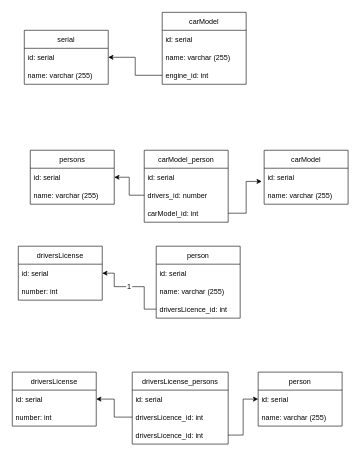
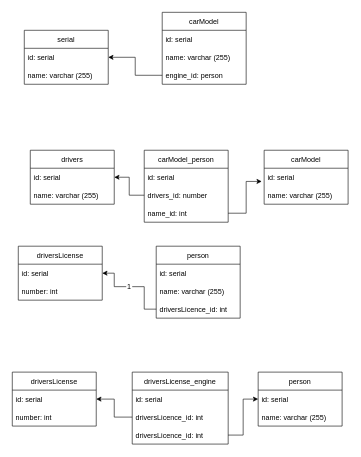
- <mxCell id="5" value="engine_id: int" style="text;strokeColor=none;fillColor=none;align=left;verticalAlign=middle;spacingLeft=4;spacingRight=4;overflow=hidden;points=[[0,0.5],[1,0.5]];portConstraint=eastwest;rotatable=0;" vertex="1" parent="2"><mxGeometry y="90" width="140" height="30" as="geometry" /></mxCell>
+ <mxCell id="5" value="engine_id: person" style="text;strokeColor=none;fillColor=none;align=left;verticalAlign=middle;spacingLeft=4;spacingRight=4;overflow=hidden;points=[[0,0.5],[1,0.5]];portConstraint=eastwest;rotatable=0;" vertex="1" parent="2"><mxGeometry y="90" width="140" height="30" as="geometry" /></mxCell>
- <mxCell id="35" value="persons" style="swimlane;fontStyle=0;childLayout=stackLayout;horizontal=1;startSize=30;horizontalStack=0;resizeParent=1;resizeParentMax=0;resizeLast=0;collapsible=1;marginBottom=0;" vertex="1" parent="1"><mxGeometry x="50" y="250" width="140" height="90" as="geometry"><mxRectangle x="110" y="210" width="80" height="30" as="alternateBounds" /></mxGeometry></mxCell>
+ <mxCell id="35" value="drivers" style="swimlane;fontStyle=0;childLayout=stackLayout;horizontal=1;startSize=30;horizontalStack=0;resizeParent=1;resizeParentMax=0;resizeLast=0;collapsible=1;marginBottom=0;" vertex="1" parent="1"><mxGeometry x="50" y="250" width="140" height="90" as="geometry"><mxRectangle x="110" y="210" width="80" height="30" as="alternateBounds" /></mxGeometry></mxCell>
- <mxCell id="41" value="carModel_id: int" style="text;strokeColor=none;fillColor=none;align=left;verticalAlign=middle;spacingLeft=4;spacingRight=4;overflow=hidden;points=[[0,0.5],[1,0.5]];portConstraint=eastwest;rotatable=0;" vertex="1" parent="38"><mxGeometry y="90" width="140" height="30" as="geometry" /></mxCell>
+ <mxCell id="41" value="name_id: int" style="text;strokeColor=none;fillColor=none;align=left;verticalAlign=middle;spacingLeft=4;spacingRight=4;overflow=hidden;points=[[0,0.5],[1,0.5]];portConstraint=eastwest;rotatable=0;" vertex="1" parent="38"><mxGeometry y="90" width="140" height="30" as="geometry" /></mxCell>
- <mxCell id="23" value="driversLicense_persons" style="swimlane;fontStyle=0;childLayout=stackLayout;horizontal=1;startSize=30;horizontalStack=0;resizeParent=1;resizeParentMax=0;resizeLast=0;collapsible=1;marginBottom=0;" vertex="1" parent="1"><mxGeometry x="220" y="620" width="160" height="120" as="geometry" /></mxCell>
+ <mxCell id="23" value="driversLicense_engine" style="swimlane;fontStyle=0;childLayout=stackLayout;horizontal=1;startSize=30;horizontalStack=0;resizeParent=1;resizeParentMax=0;resizeLast=0;collapsible=1;marginBottom=0;" vertex="1" parent="1"><mxGeometry x="220" y="620" width="160" height="120" as="geometry" /></mxCell>
